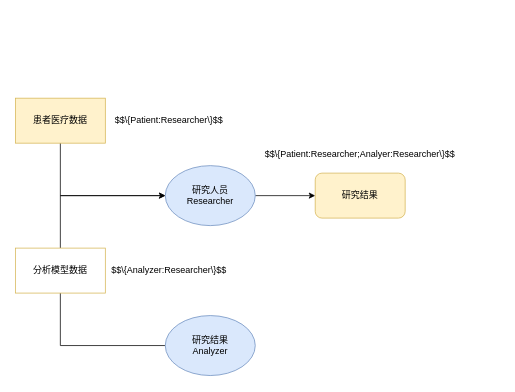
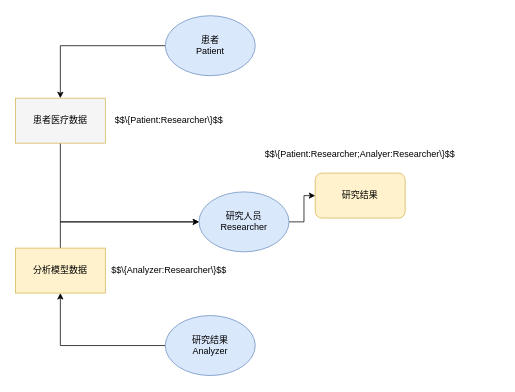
+ <mxCell id="2" style="edgeStyle=orthogonalEdgeStyle;rounded=0;orthogonalLoop=1;jettySize=auto;html=1;exitX=0;exitY=0.5;exitDx=0;exitDy=0;" parent="1" source="3" target="5" edge="1"><mxGeometry relative="1" as="geometry" /></mxCell>
+ <mxCell id="3" value="患者&lt;br&gt;Patient" style="ellipse;whiteSpace=wrap;html=1;fillColor=#dae8fc;strokeColor=#6c8ebf;" parent="1" vertex="1"><mxGeometry x="220" y="20" width="120" height="80" as="geometry" /></mxCell>
- <mxCell id="5" value="患者医疗数据" style="rounded=0;whiteSpace=wrap;html=1;fillColor=#fff2cc;strokeColor=#d6b656;" parent="1" vertex="1"><mxGeometry x="20" y="130" width="120" height="60" as="geometry" /></mxCell>
+ <mxCell id="5" value="患者医疗数据" style="rounded=0;whiteSpace=wrap;html=1;fillColor=#f5f5f5;strokeColor=#d6b656;" parent="1" vertex="1"><mxGeometry x="20" y="130" width="120" height="60" as="geometry" /></mxCell>
- <mxCell id="7" value="研究人员&lt;br&gt;Researcher" style="ellipse;whiteSpace=wrap;html=1;fillColor=#dae8fc;strokeColor=#6c8ebf;" parent="1" vertex="1"><mxGeometry x="220" y="220" width="120" height="80" as="geometry" /></mxCell>
+ <mxCell id="7" value="研究人员&lt;br&gt;Researcher" style="ellipse;whiteSpace=wrap;html=1;fillColor=#dae8fc;strokeColor=#6c8ebf;" parent="1" vertex="1"><mxGeometry x="265" y="255" width="120" height="80" as="geometry" /></mxCell>
- <mxCell id="11" value="分析模型数据" style="rounded=0;whiteSpace=wrap;html=1;fillColor=#ffffff;strokeColor=#d6b656;" parent="1" vertex="1"><mxGeometry x="20" y="330" width="120" height="60" as="geometry" /></mxCell>
+ <mxCell id="11" value="分析模型数据" style="rounded=0;whiteSpace=wrap;html=1;fillColor=#fff2cc;strokeColor=#d6b656;" parent="1" vertex="1"><mxGeometry x="20" y="330" width="120" height="60" as="geometry" /></mxCell>
- <mxCell id="8" style="edgeStyle=orthogonalEdgeStyle;rounded=0;orthogonalLoop=1;jettySize=auto;html=1;exitX=0;exitY=0.5;exitDx=0;exitDy=0;entryX=0.5;entryY=1;entryDx=0;entryDy=0;endArrow=none;" parent="1" source="9" target="11" edge="1"><mxGeometry relative="1" as="geometry" /></mxCell>
+ <mxCell id="8" style="edgeStyle=orthogonalEdgeStyle;rounded=0;orthogonalLoop=1;jettySize=auto;html=1;exitX=0;exitY=0.5;exitDx=0;exitDy=0;entryX=0.5;entryY=1;entryDx=0;entryDy=0;" parent="1" source="9" target="11" edge="1"><mxGeometry relative="1" as="geometry" /></mxCell>
